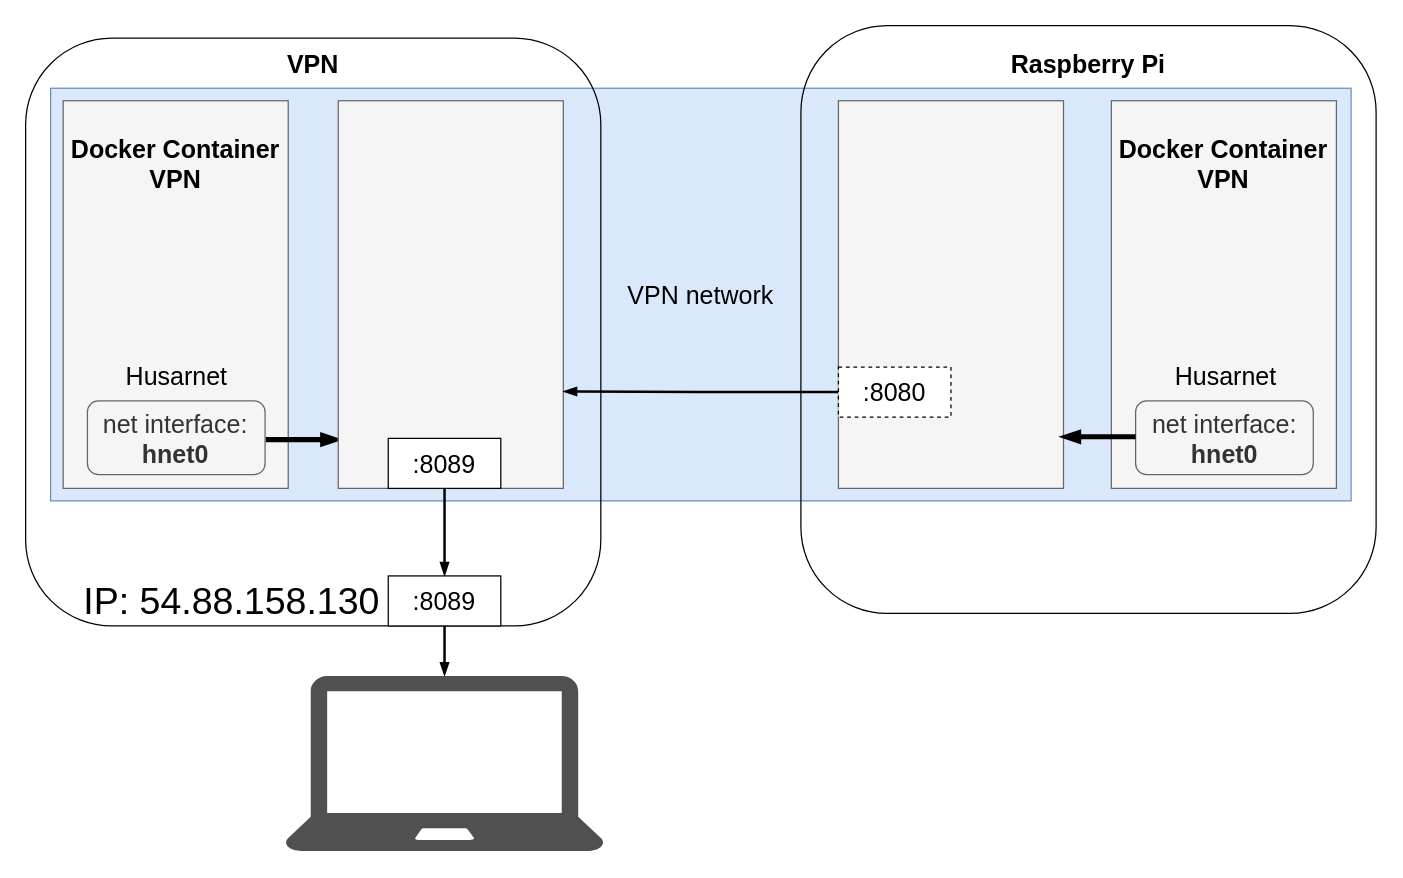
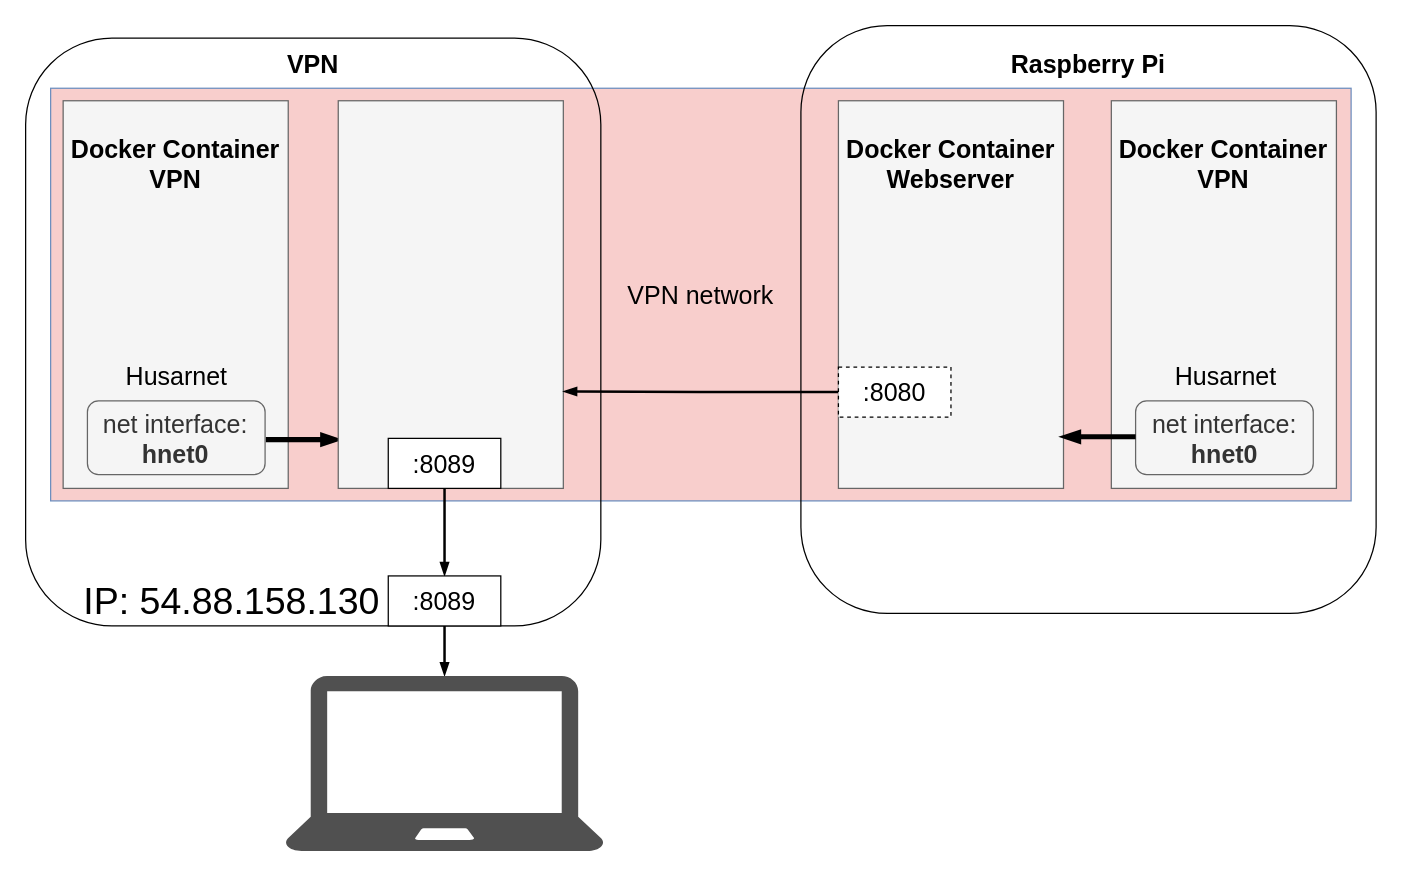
+ <mxCell id="21" value="Docker Container Webserver" style="text;html=1;strokeColor=none;fillColor=none;align=center;verticalAlign=middle;whiteSpace=wrap;rounded=0;fontSize=20;fontStyle=1" vertex="1" parent="1"><mxGeometry x="673.24" y="120" width="174.42" height="20" as="geometry" /></mxCell>
- <mxCell id="2" value="VPN network" style="rounded=0;whiteSpace=wrap;html=1;fontSize=20;fillColor=#dae8fc;strokeColor=#6c8ebf;" vertex="1" parent="1"><mxGeometry x="40" y="70" width="1040" height="330" as="geometry" /></mxCell>
+ <mxCell id="2" value="VPN network" style="rounded=0;whiteSpace=wrap;html=1;fontSize=20;fillColor=#f8cecc;strokeColor=#6c8ebf;" vertex="1" parent="1"><mxGeometry x="40" y="70" width="1040" height="330" as="geometry" /></mxCell>
